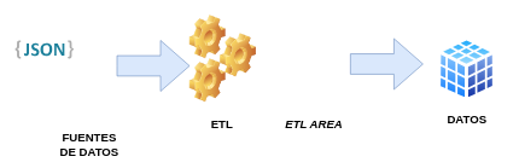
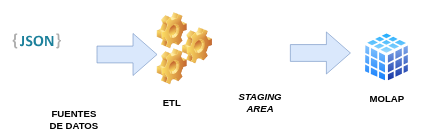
- <mxCell id="17" value="DATOS" style="text;html=1;strokeColor=none;fillColor=none;align=center;verticalAlign=middle;whiteSpace=wrap;rounded=0;fontSize=16;fontStyle=1" vertex="1" parent="1"><mxGeometry x="593.5" y="153.2" width="100" height="20" as="geometry" /></mxCell>
+ <mxCell id="17" value="MOLAP" style="text;html=1;strokeColor=none;fillColor=none;align=center;verticalAlign=middle;whiteSpace=wrap;rounded=0;fontSize=16;fontStyle=1" vertex="1" parent="1"><mxGeometry x="593.5" y="153.2" width="100" height="20" as="geometry" /></mxCell>
- <mxCell id="13" value="ETL" style="text;html=1;strokeColor=none;fillColor=none;align=center;verticalAlign=middle;whiteSpace=wrap;rounded=0;fontSize=16;fontStyle=1" vertex="1" parent="1"><mxGeometry x="256" y="160" width="100" height="20" as="geometry" /></mxCell>
+ <mxCell id="13" value="ETL" style="text;html=1;strokeColor=none;fillColor=none;align=center;verticalAlign=middle;whiteSpace=wrap;rounded=0;fontSize=16;fontStyle=1" vertex="1" parent="1"><mxGeometry x="236" y="160" width="100" height="20" as="geometry" /></mxCell>
- <mxCell id="16" value="&lt;i&gt;ETL AREA&lt;/i&gt;" style="text;html=1;strokeColor=none;fillColor=none;align=center;verticalAlign=middle;whiteSpace=wrap;rounded=0;fontSize=16;fontStyle=1" vertex="1" parent="1"><mxGeometry x="383" y="160" width="100" height="20" as="geometry" /></mxCell>
+ <mxCell id="16" value="&lt;i&gt;STAGING AREA&lt;/i&gt;" style="text;html=1;strokeColor=none;fillColor=none;align=center;verticalAlign=middle;whiteSpace=wrap;rounded=0;fontSize=16;fontStyle=1" vertex="1" parent="1"><mxGeometry x="383" y="160" width="100" height="20" as="geometry" /></mxCell>
